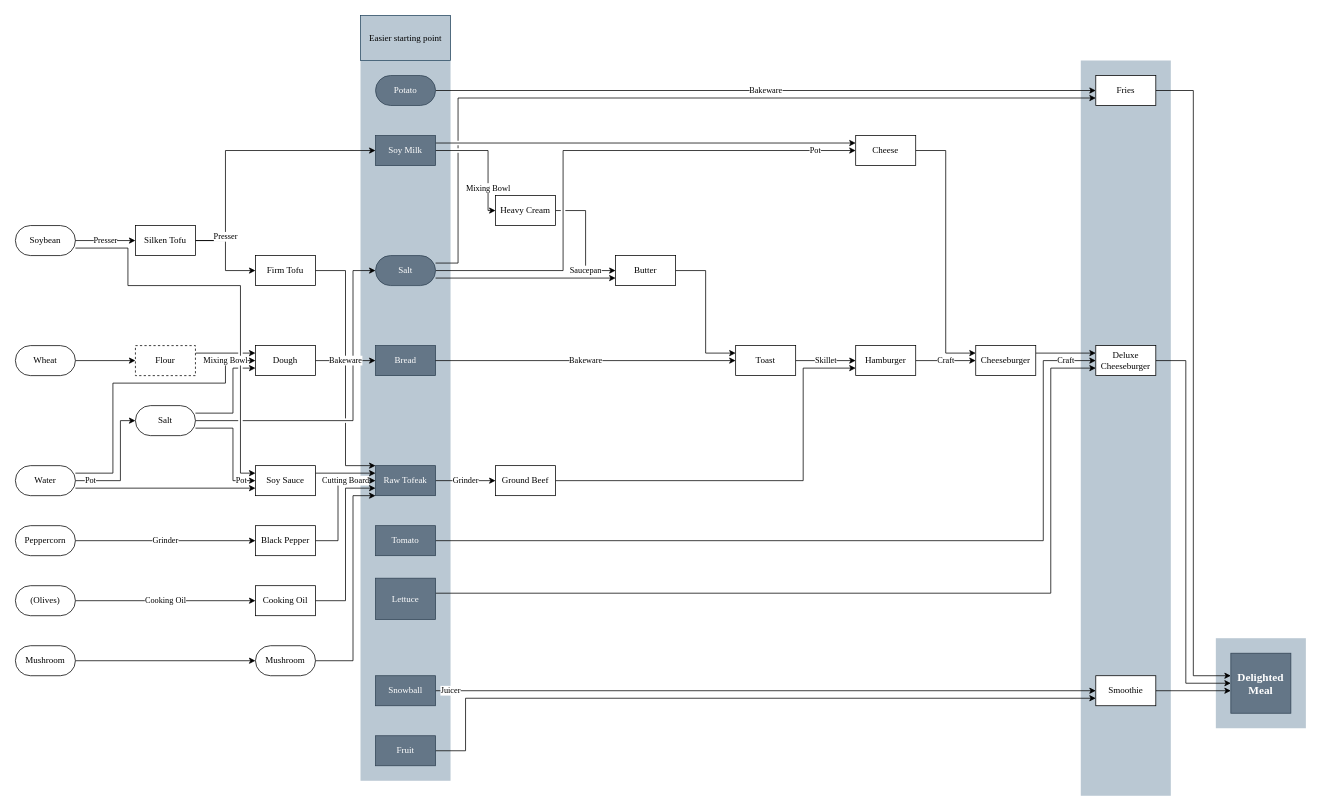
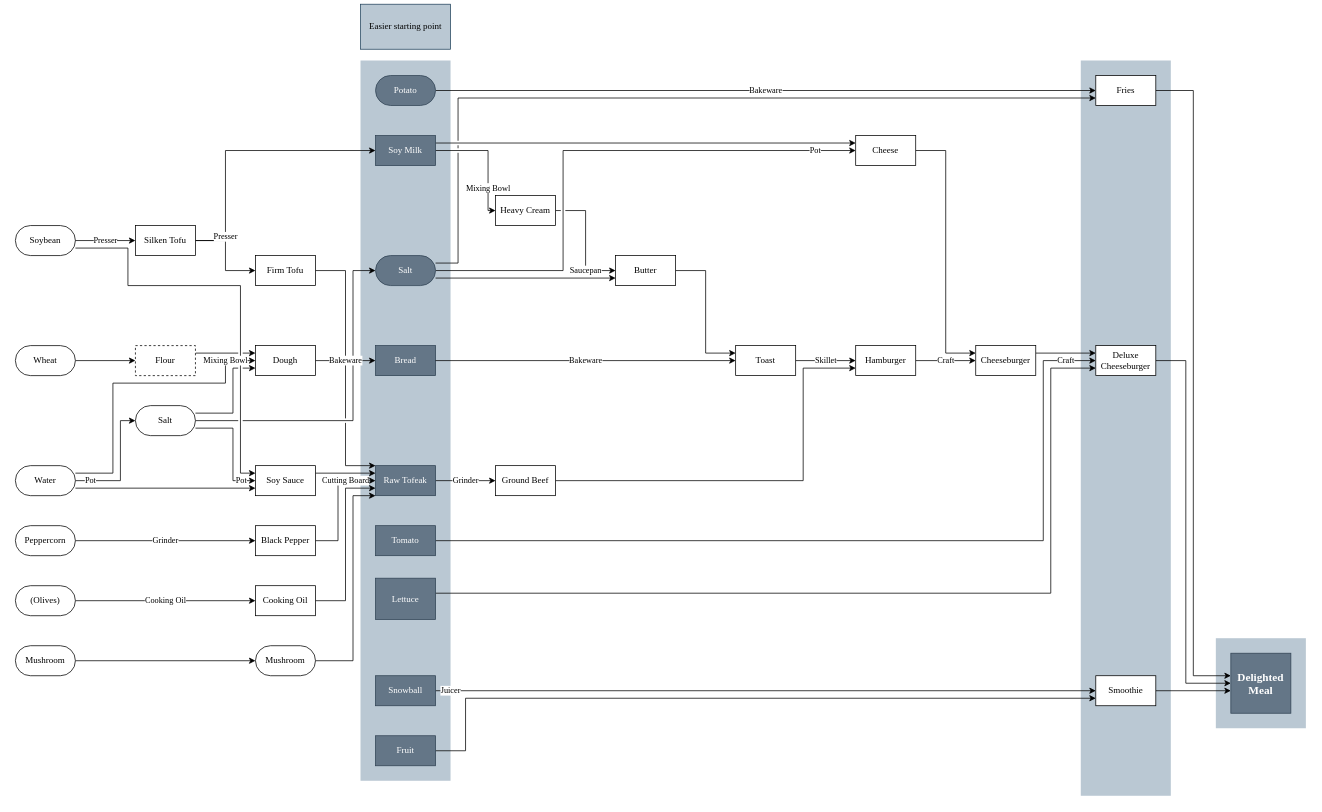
- <mxCell id="83" value="Easier starting point" style="rounded=0;whiteSpace=wrap;html=1;fontFamily=century gothic;fillColor=#bac8d3;strokeColor=#23445d;" parent="1" vertex="1"><mxGeometry x="480" y="20" width="120" height="60" as="geometry" /></mxCell>
+ <mxCell id="83" value="Easier starting point" style="rounded=0;whiteSpace=wrap;html=1;fontFamily=century gothic;fillColor=#bac8d3;strokeColor=#23445d;" parent="1" vertex="1"><mxGeometry x="480" y="5" width="120" height="60" as="geometry" /></mxCell>
